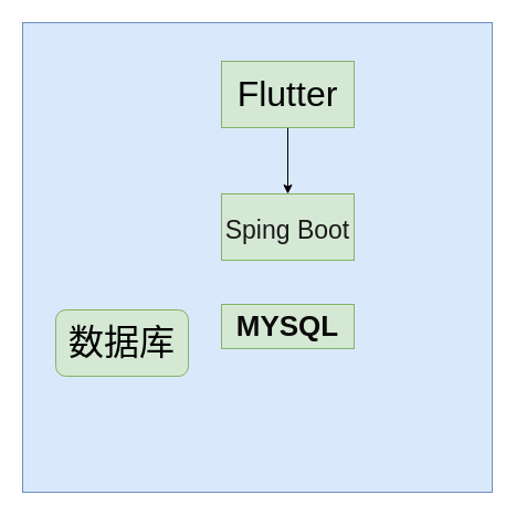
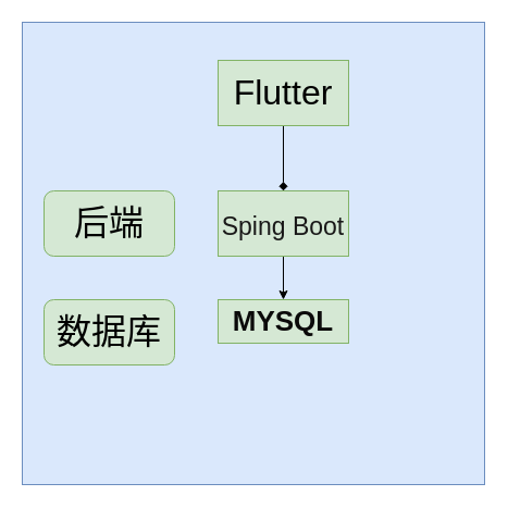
- <mxCell id="3" style="edgeStyle=none;html=1;entryX=0.5;entryY=0;entryDx=0;entryDy=0;labelBackgroundColor=default;fontSize=23;fontColor=#1a1919;" parent="1" source="4" target="6" edge="1"><mxGeometry relative="1" as="geometry" /></mxCell>
+ <mxCell id="3" style="edgeStyle=none;html=1;entryX=0.5;entryY=0;entryDx=0;entryDy=0;labelBackgroundColor=default;fontSize=23;fontColor=#1a1919;endArrow=diamond;" parent="1" source="4" target="6" edge="1"><mxGeometry relative="1" as="geometry" /></mxCell>
+ <mxCell id="8" value="后端" style="rounded=1;whiteSpace=wrap;html=1;fontSize=32;fillColor=#d5e8d4;strokeColor=#82b366;" vertex="1" parent="1"><mxGeometry x="40" y="175" width="120" height="60" as="geometry" /></mxCell>
+ <mxCell id="5" style="edgeStyle=none;html=1;labelBackgroundColor=default;fontSize=23;fontColor=#1a1919;" parent="1" source="6" target="7" edge="1"><mxGeometry relative="1" as="geometry"><mxPoint x="260" y="305" as="targetPoint" /></mxGeometry></mxCell>
- <mxCell id="9" value="数据库" style="rounded=1;whiteSpace=wrap;html=1;fontSize=32;fillColor=#d5e8d4;strokeColor=#82b366;" vertex="1" parent="1"><mxGeometry x="50" y="280" width="120" height="60" as="geometry" /></mxCell>
+ <mxCell id="9" value="数据库" style="rounded=1;whiteSpace=wrap;html=1;fontSize=32;fillColor=#d5e8d4;strokeColor=#82b366;" vertex="1" parent="1"><mxGeometry x="40" y="275" width="120" height="60" as="geometry" /></mxCell>
